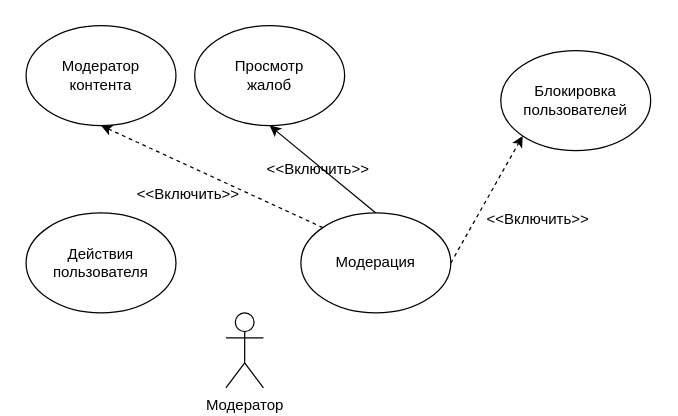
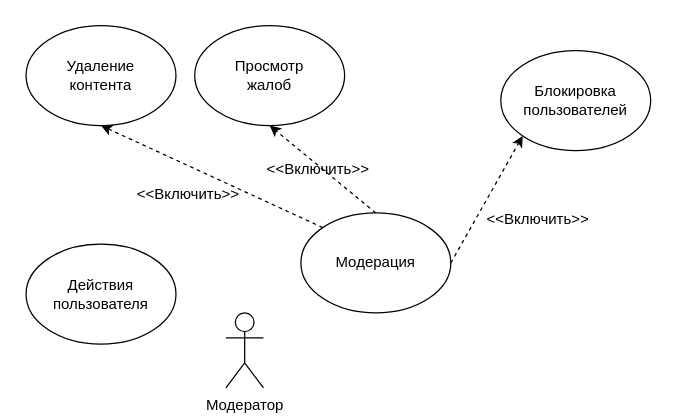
- <mxCell id="8" value="&lt;div&gt;Модератор&lt;/div&gt;&lt;div&gt;контента&lt;br&gt;&lt;/div&gt;" style="ellipse;whiteSpace=wrap;html=1;" parent="1" vertex="1"><mxGeometry x="20" y="20" width="120" height="80" as="geometry" /></mxCell>
+ <mxCell id="8" value="&lt;div&gt;Удаление&lt;/div&gt;&lt;div&gt;контента&lt;br&gt;&lt;/div&gt;" style="ellipse;whiteSpace=wrap;html=1;" parent="1" vertex="1"><mxGeometry x="20" y="20" width="120" height="80" as="geometry" /></mxCell>
- <mxCell id="5" style="rounded=0;orthogonalLoop=1;jettySize=auto;html=1;exitX=0.5;exitY=0;exitDx=0;exitDy=0;entryX=0.5;entryY=1;entryDx=0;entryDy=0;dashed=0;" parent="1" source="7" target="9" edge="1"><mxGeometry relative="1" as="geometry" /></mxCell>
+ <mxCell id="5" style="rounded=0;orthogonalLoop=1;jettySize=auto;html=1;exitX=0.5;exitY=0;exitDx=0;exitDy=0;entryX=0.5;entryY=1;entryDx=0;entryDy=0;dashed=1;" parent="1" source="7" target="9" edge="1"><mxGeometry relative="1" as="geometry" /></mxCell>
- <mxCell id="3" value="&lt;div&gt;Действия&lt;br&gt;&lt;/div&gt;&lt;div&gt;пользователя&lt;br&gt;&lt;/div&gt;" style="ellipse;whiteSpace=wrap;html=1;" parent="1" vertex="1"><mxGeometry x="20" y="170" width="120" height="80" as="geometry" /></mxCell>
+ <mxCell id="3" value="&lt;div&gt;Действия&lt;br&gt;&lt;/div&gt;&lt;div&gt;пользователя&lt;br&gt;&lt;/div&gt;" style="ellipse;whiteSpace=wrap;html=1;" parent="1" vertex="1"><mxGeometry x="20" y="195" width="120" height="80" as="geometry" /></mxCell>
